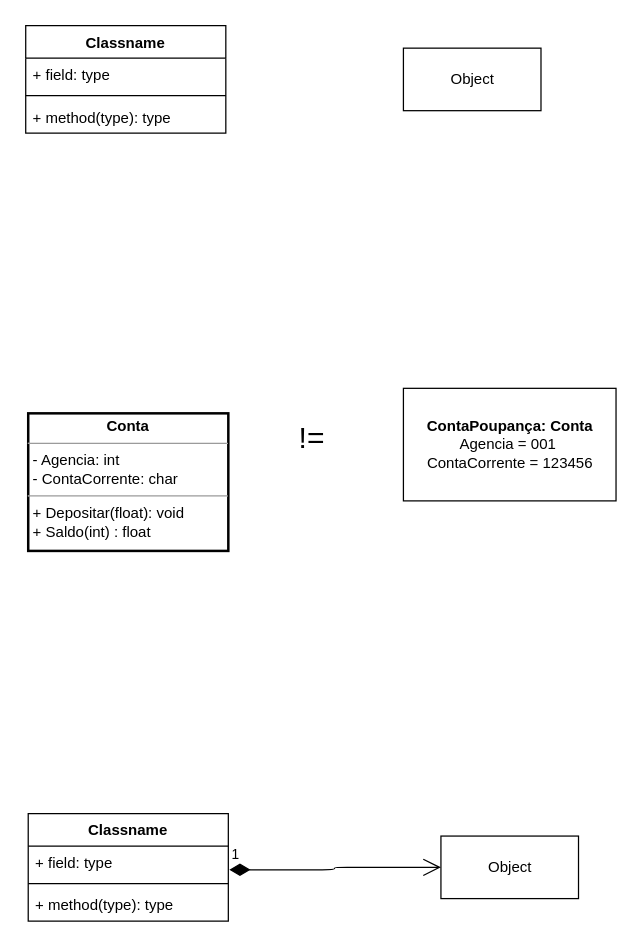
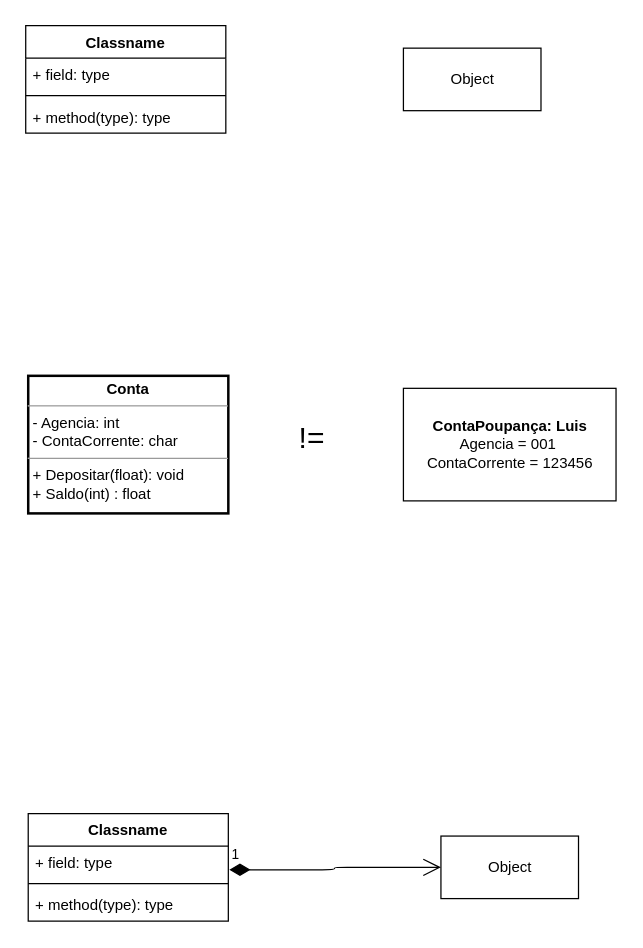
- <mxCell id="3" value="&lt;b&gt;ContaPoupança: Conta&lt;/b&gt;&lt;br&gt;Agencia = 001&amp;nbsp;&lt;br&gt;ContaCorrente = 123456" style="html=1;" vertex="1" parent="1"><mxGeometry x="322" y="310" width="170" height="90" as="geometry" /></mxCell>
+ <mxCell id="3" value="&lt;b&gt;ContaPoupança: Luis&lt;/b&gt;&lt;br&gt;Agencia = 001&amp;nbsp;&lt;br&gt;ContaCorrente = 123456" style="html=1;" vertex="1" parent="1"><mxGeometry x="322" y="310" width="170" height="90" as="geometry" /></mxCell>
- <mxCell id="2" value="&lt;p style=&quot;margin: 0px ; margin-top: 4px ; text-align: center&quot;&gt;&lt;b&gt;Conta&lt;/b&gt;&lt;/p&gt;&lt;hr size=&quot;1&quot;&gt;&lt;p style=&quot;margin: 0px ; margin-left: 4px&quot;&gt;- Agencia: int&lt;/p&gt;&lt;p style=&quot;margin: 0px ; margin-left: 4px&quot;&gt;- ContaCorrente: char&lt;/p&gt;&lt;hr size=&quot;1&quot;&gt;&lt;p style=&quot;margin: 0px ; margin-left: 4px&quot;&gt;+ Depositar(float): void&lt;/p&gt;&lt;p style=&quot;margin: 0px ; margin-left: 4px&quot;&gt;+ Saldo(int) : float&lt;/p&gt;" style="verticalAlign=top;align=left;overflow=fill;fontSize=12;fontFamily=Helvetica;html=1;shadow=0;sketch=0;strokeWidth=2;" vertex="1" parent="1"><mxGeometry x="22" y="330" width="160" height="110" as="geometry" /></mxCell>
+ <mxCell id="2" value="&lt;p style=&quot;margin: 0px ; margin-top: 4px ; text-align: center&quot;&gt;&lt;b&gt;Conta&lt;/b&gt;&lt;/p&gt;&lt;hr size=&quot;1&quot;&gt;&lt;p style=&quot;margin: 0px ; margin-left: 4px&quot;&gt;- Agencia: int&lt;/p&gt;&lt;p style=&quot;margin: 0px ; margin-left: 4px&quot;&gt;- ContaCorrente: char&lt;/p&gt;&lt;hr size=&quot;1&quot;&gt;&lt;p style=&quot;margin: 0px ; margin-left: 4px&quot;&gt;+ Depositar(float): void&lt;/p&gt;&lt;p style=&quot;margin: 0px ; margin-left: 4px&quot;&gt;+ Saldo(int) : float&lt;/p&gt;" style="verticalAlign=top;align=left;overflow=fill;fontSize=12;fontFamily=Helvetica;html=1;shadow=0;sketch=0;strokeWidth=2;" vertex="1" parent="1"><mxGeometry x="22" y="300" width="160" height="110" as="geometry" /></mxCell>
